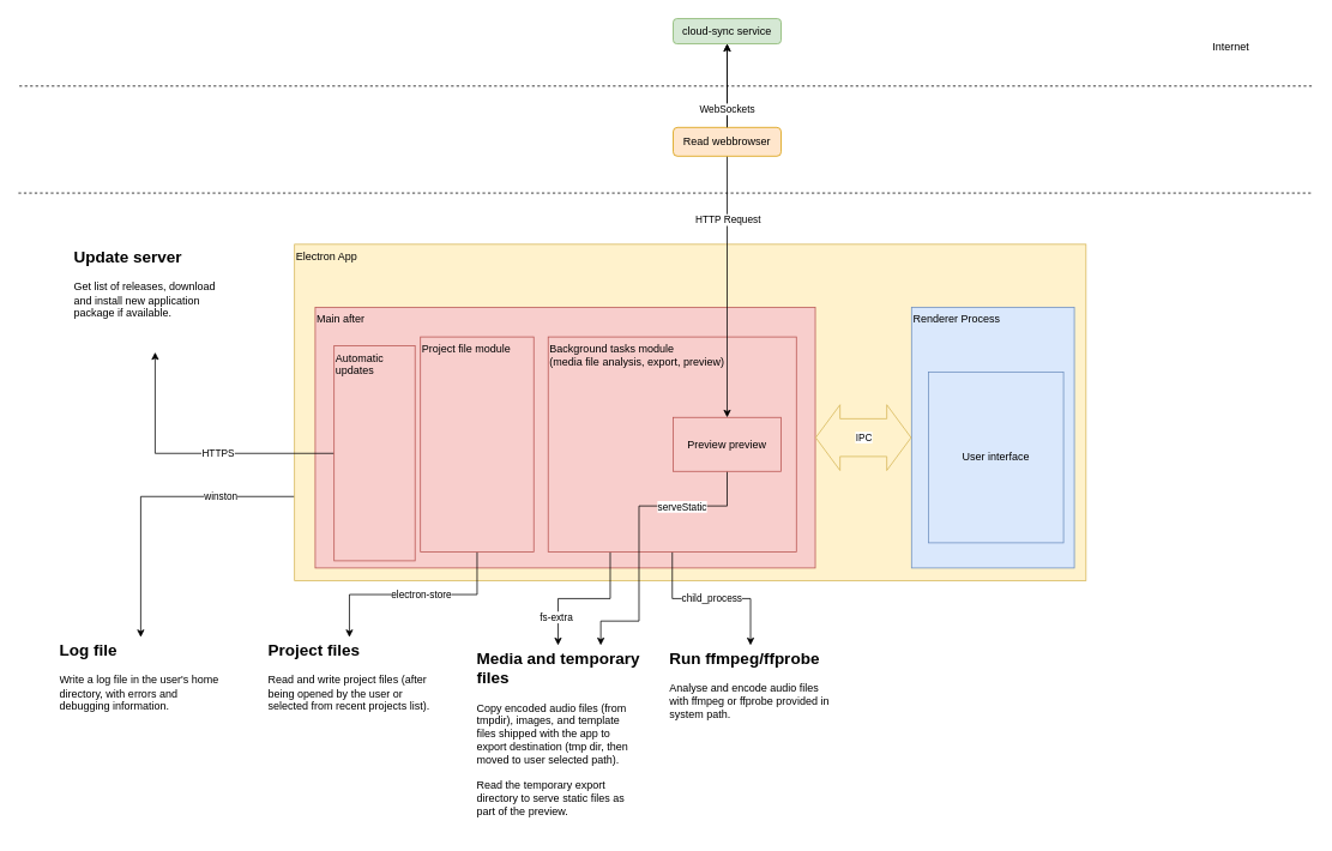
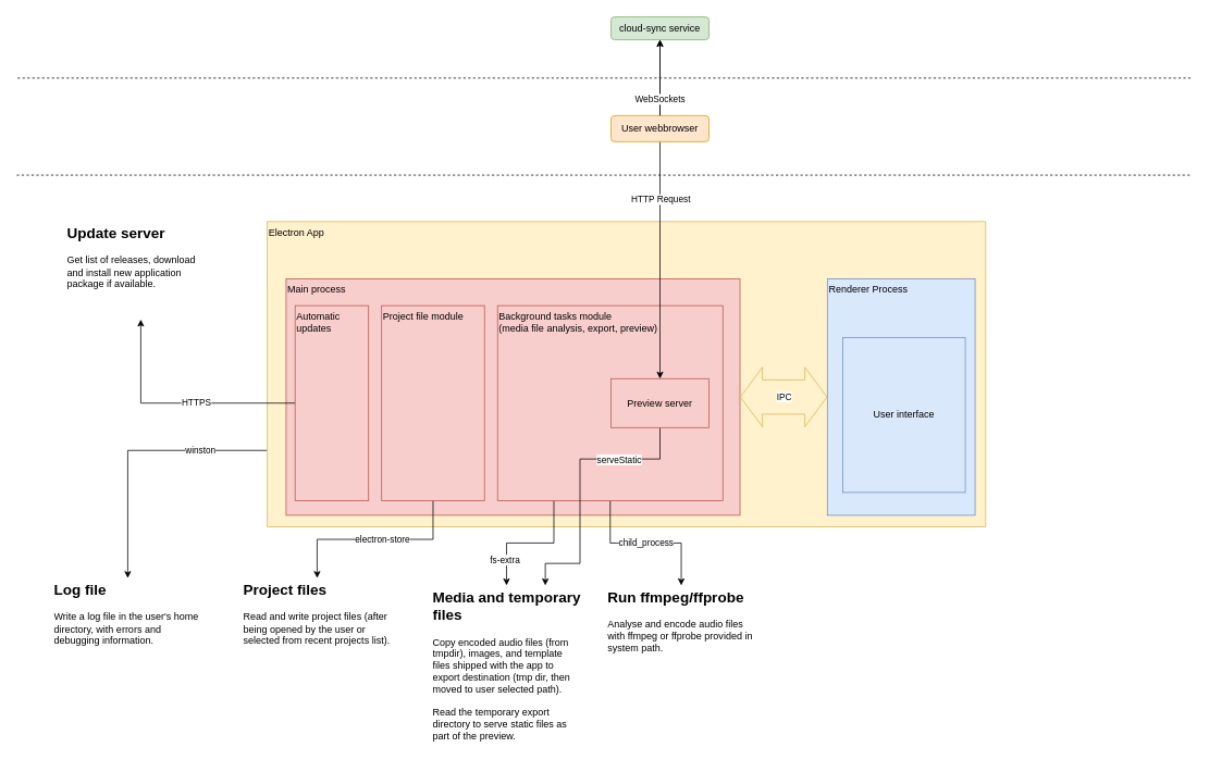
- <mxCell id="36" value="Internet" style="text;html=1;align=center;verticalAlign=middle;resizable=0;points=[];autosize=1;" vertex="1" parent="1"><mxGeometry x="1342.5" y="43" width="51" height="18" as="geometry" /></mxCell>
- <mxCell id="31" value="Read webbrowser" style="rounded=1;whiteSpace=wrap;html=1;align=center;fillColor=#ffe6cc;strokeColor=#d79b00;" vertex="1" parent="1"><mxGeometry x="748" y="141" width="120" height="32" as="geometry" /></mxCell>
+ <mxCell id="31" value="User webbrowser" style="rounded=1;whiteSpace=wrap;html=1;align=center;fillColor=#ffe6cc;strokeColor=#d79b00;" vertex="1" parent="1"><mxGeometry x="748" y="141" width="120" height="32" as="geometry" /></mxCell>
- <mxCell id="5" value="Main after" style="rounded=0;whiteSpace=wrap;html=1;align=left;verticalAlign=top;fillColor=#f8cecc;strokeColor=#b85450;" vertex="1" parent="1"><mxGeometry x="350" y="341" width="556" height="290" as="geometry" /></mxCell>
+ <mxCell id="5" value="Main process" style="rounded=0;whiteSpace=wrap;html=1;align=left;verticalAlign=top;fillColor=#f8cecc;strokeColor=#b85450;" vertex="1" parent="1"><mxGeometry x="350" y="341" width="556" height="290" as="geometry" /></mxCell>
- <mxCell id="24" value="Preview preview" style="rounded=0;whiteSpace=wrap;html=1;align=center;fillColor=#f8cecc;strokeColor=#b85450;" vertex="1" parent="1"><mxGeometry x="748" y="463.5" width="120" height="60" as="geometry" /></mxCell>
+ <mxCell id="24" value="Preview server" style="rounded=0;whiteSpace=wrap;html=1;align=center;fillColor=#f8cecc;strokeColor=#b85450;" vertex="1" parent="1"><mxGeometry x="748" y="463.5" width="120" height="60" as="geometry" /></mxCell>
- <mxCell id="19" value="Automatic updates" style="rounded=0;whiteSpace=wrap;html=1;align=left;verticalAlign=top;fillColor=#f8cecc;strokeColor=#b85450;" vertex="1" parent="1"><mxGeometry x="371" y="384" width="90" height="239" as="geometry" /></mxCell>
+ <mxCell id="19" value="Automatic updates" style="rounded=0;whiteSpace=wrap;html=1;align=left;verticalAlign=top;fillColor=#f8cecc;strokeColor=#b85450;" vertex="1" parent="1"><mxGeometry x="361" y="374" width="90" height="239" as="geometry" /></mxCell>
